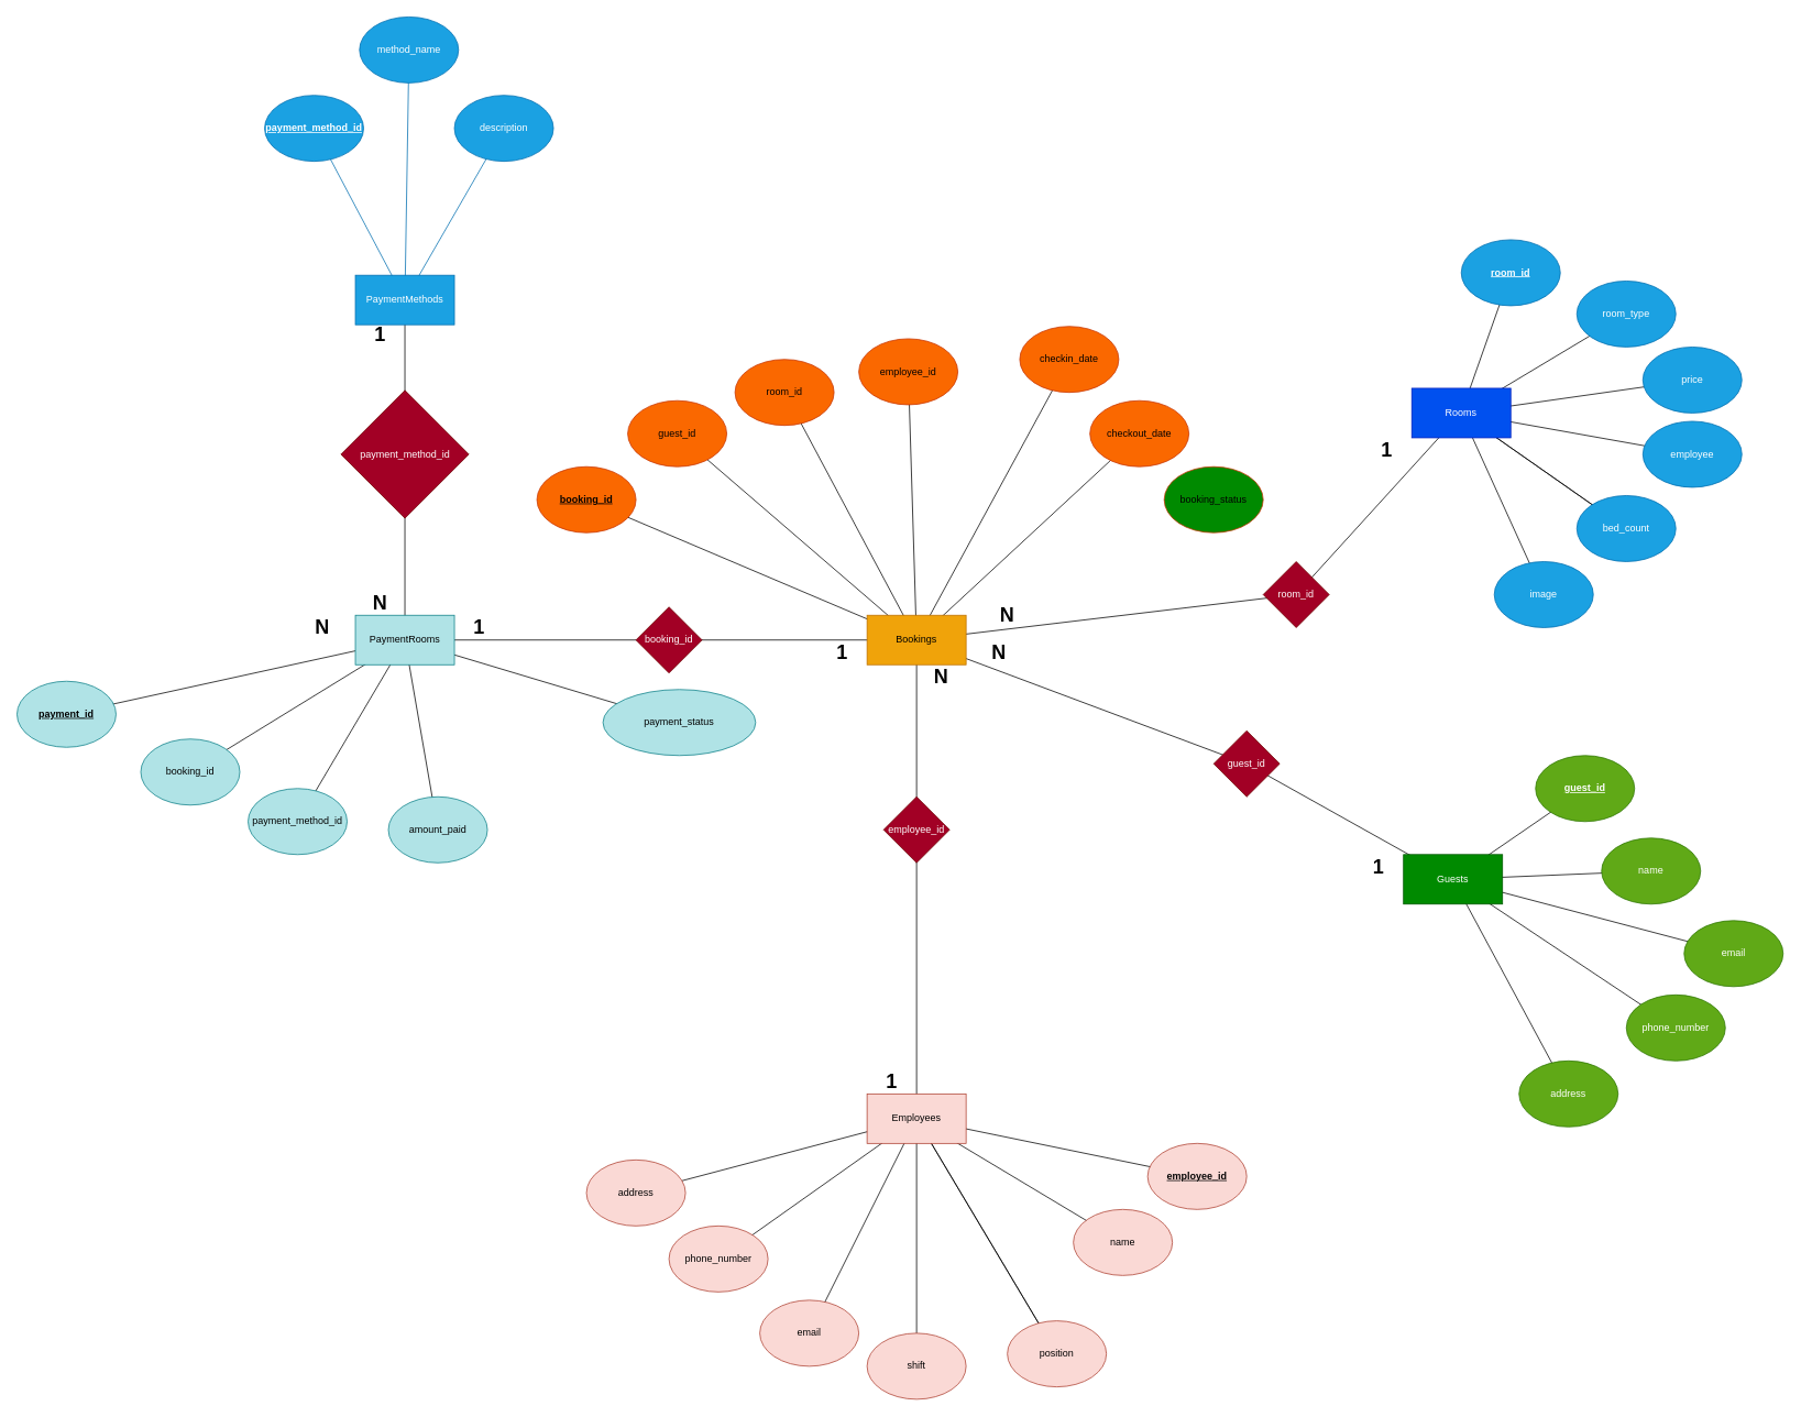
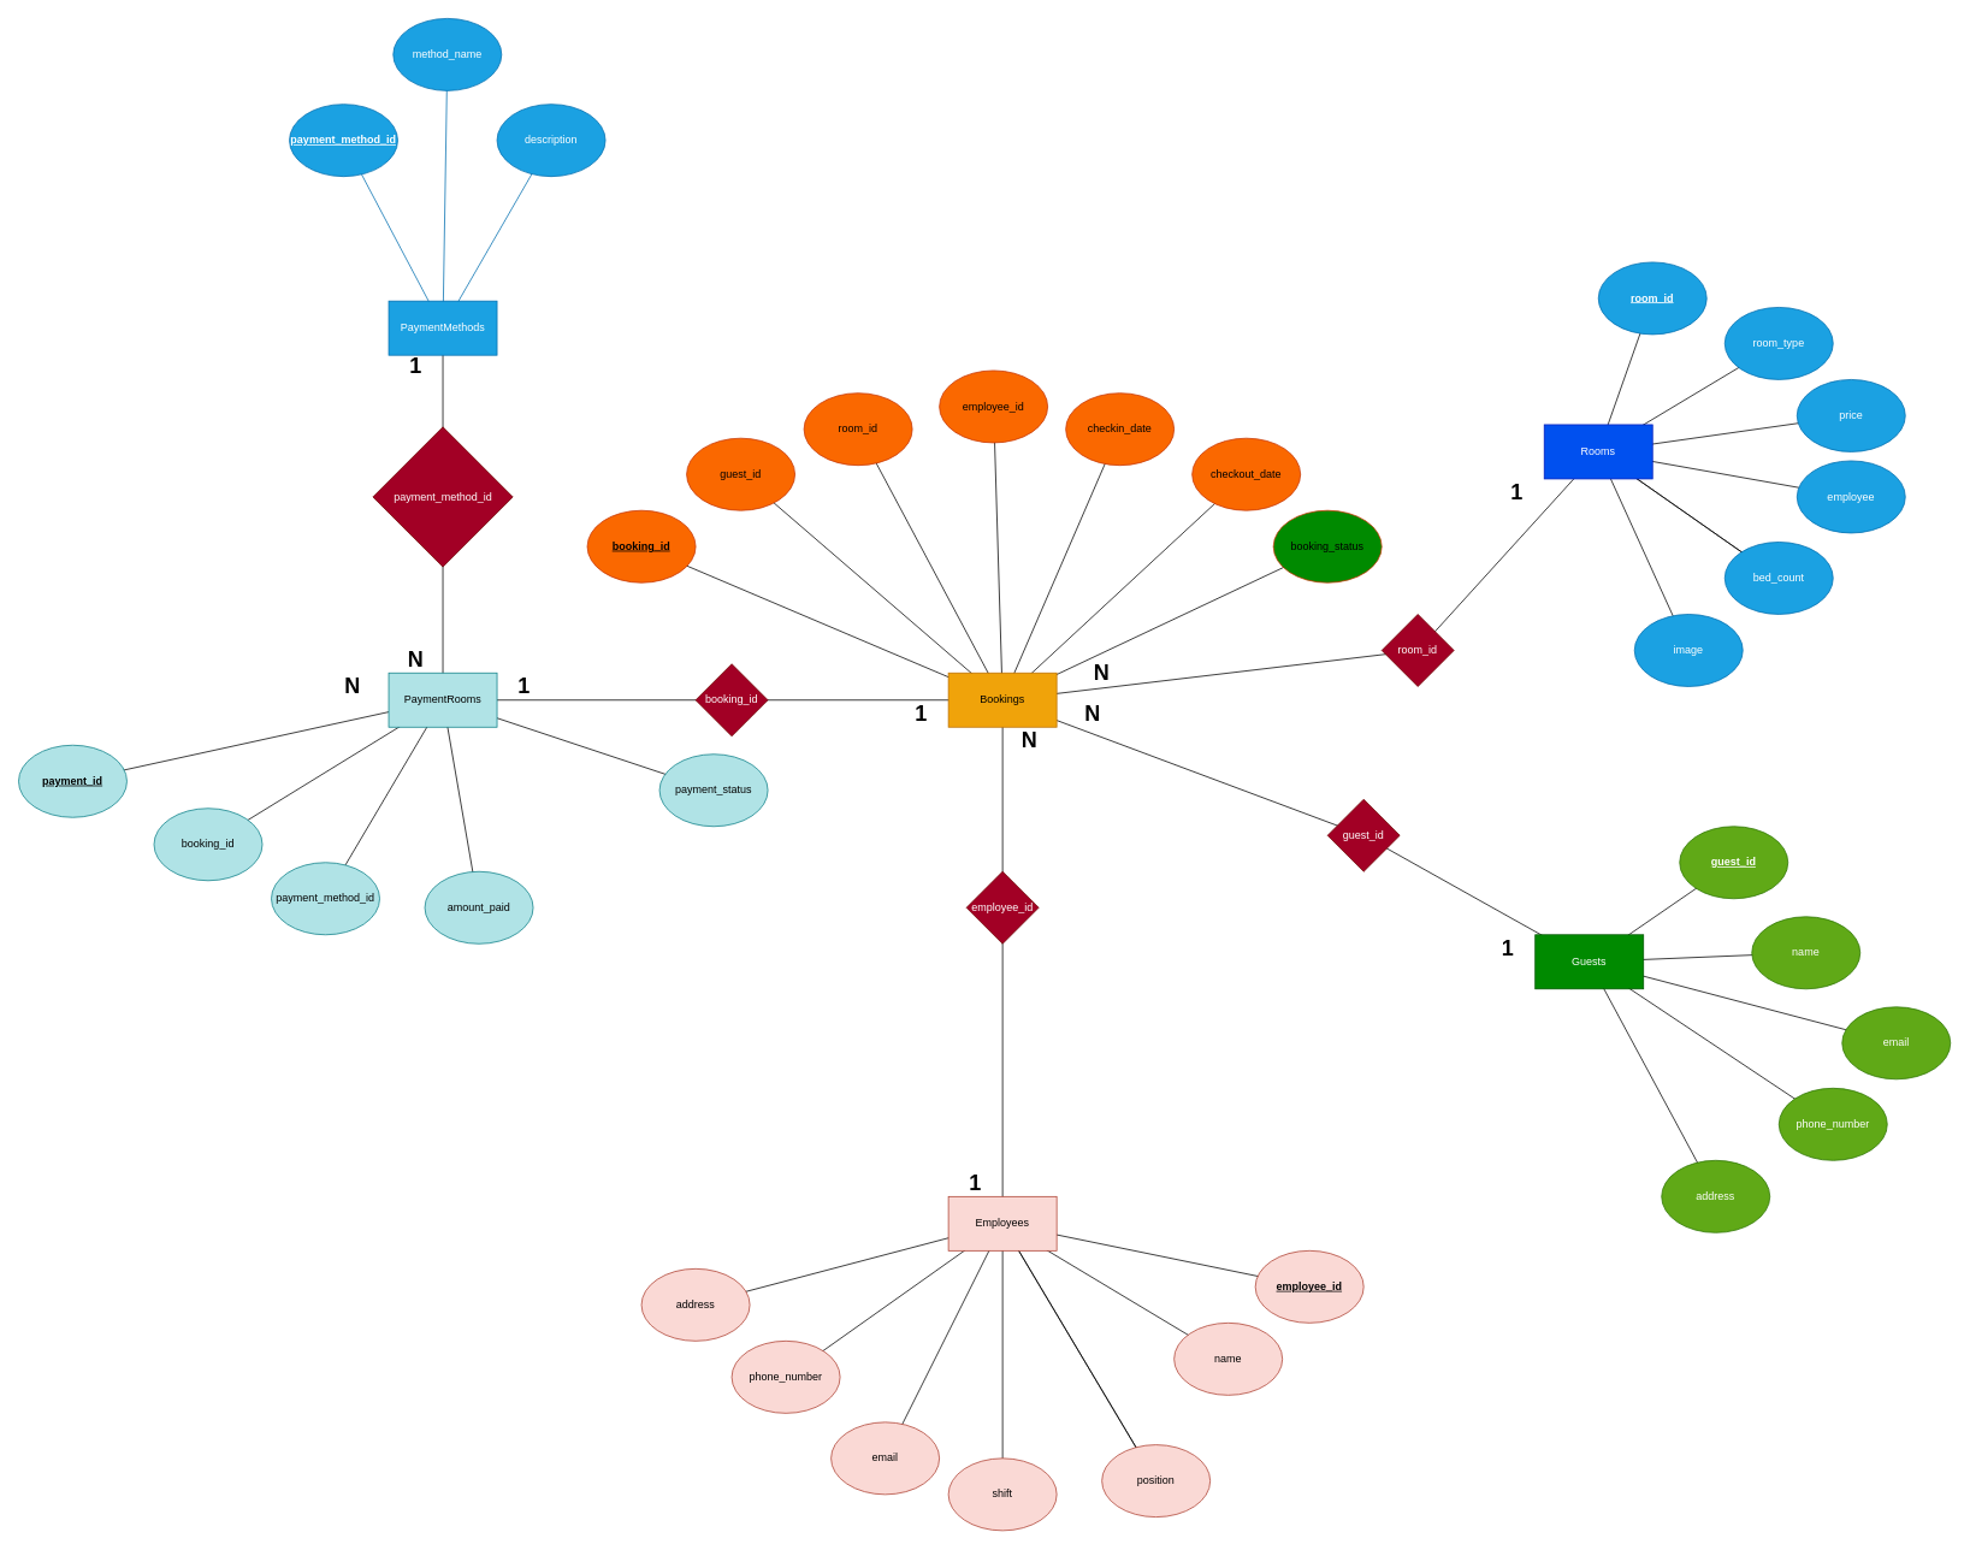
- <mxCell id="61" value="checkin_date" style="ellipse;whiteSpace=wrap;html=1;points=[[0.5,0.5,0,0,0]];fillColor=#fa6800;strokeColor=#C73500;fontColor=#000000;" parent="1" vertex="1"><mxGeometry x="1235" y="395" width="120" height="80" as="geometry" /></mxCell>
+ <mxCell id="61" value="checkin_date" style="ellipse;whiteSpace=wrap;html=1;points=[[0.5,0.5,0,0,0]];fillColor=#fa6800;strokeColor=#C73500;fontColor=#000000;" parent="1" vertex="1"><mxGeometry x="1180" y="435" width="120" height="80" as="geometry" /></mxCell>
+ <mxCell id="27" value="" style="endArrow=none;html=1;rounded=0;exitX=0.5;exitY=0.5;exitDx=0;exitDy=0;exitPerimeter=0;entryX=0.5;entryY=0.5;entryDx=0;entryDy=0;entryPerimeter=0;" parent="1" source="63" target="47" edge="1"><mxGeometry width="50" height="50" relative="1" as="geometry"><mxPoint x="1500" y="815" as="sourcePoint" /><mxPoint x="1550" y="765" as="targetPoint" /></mxGeometry></mxCell>
- <mxCell id="68" value="payment_status" style="ellipse;whiteSpace=wrap;html=1;points=[[0.5,0.5,0,0,0]];fillColor=#b0e3e6;strokeColor=#0e8088;" parent="1" vertex="1"><mxGeometry x="730" y="835" width="185" height="80" as="geometry" /></mxCell>
+ <mxCell id="68" value="payment_status" style="ellipse;whiteSpace=wrap;html=1;points=[[0.5,0.5,0,0,0]];fillColor=#b0e3e6;strokeColor=#0e8088;" parent="1" vertex="1"><mxGeometry x="730" y="835" width="120" height="80" as="geometry" /></mxCell>
